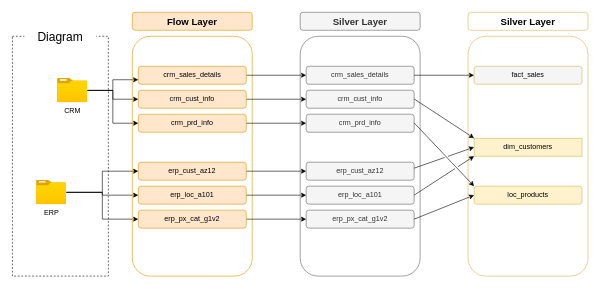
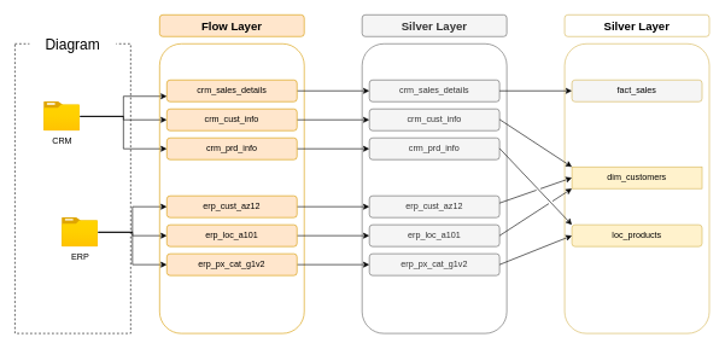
- <mxCell id="7" value="CRM" style="image;aspect=fixed;html=1;points=[];align=center;fontSize=12;image=img/lib/azure2/general/Folder_Blank.svg;" parent="1" vertex="1"><mxGeometry x="95" y="130" width="50" height="40.58" as="geometry" /></mxCell>
+ <mxCell id="7" value="CRM" style="image;aspect=fixed;html=1;points=[];align=center;fontSize=12;image=img/lib/azure2/general/Folder_Blank.svg;" parent="1" vertex="1"><mxGeometry x="60" y="140" width="50" height="40.58" as="geometry" /></mxCell>
- <mxCell id="11" value="ERP" style="image;aspect=fixed;html=1;points=[];align=center;fontSize=12;image=img/lib/azure2/general/Folder_Blank.svg;" parent="1" vertex="1"><mxGeometry x="60" y="300" width="50" height="40.58" as="geometry" /></mxCell>
+ <mxCell id="11" value="ERP" style="image;aspect=fixed;html=1;points=[];align=center;fontSize=12;image=img/lib/azure2/general/Folder_Blank.svg;" parent="1" vertex="1"><mxGeometry x="85" y="300" width="50" height="40.58" as="geometry" /></mxCell>
